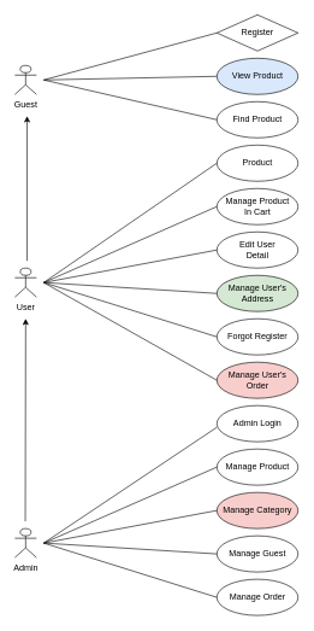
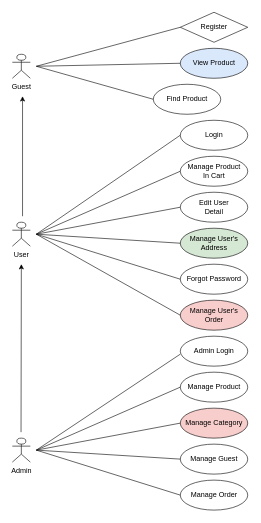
- <mxCell id="9" value="Find Product" style="ellipse;whiteSpace=wrap;html=1;" vertex="1" parent="1"><mxGeometry x="300" y="140" width="112.5" height="50" as="geometry" /></mxCell>
+ <mxCell id="9" value="Find Product" style="ellipse;whiteSpace=wrap;html=1;" vertex="1" parent="1"><mxGeometry x="255" y="140" width="112.5" height="50" as="geometry" /></mxCell>
- <mxCell id="11" value="Product" style="ellipse;whiteSpace=wrap;html=1;" vertex="1" parent="1"><mxGeometry x="300" y="200" width="112.5" height="50" as="geometry" /></mxCell>
+ <mxCell id="11" value="Login" style="ellipse;whiteSpace=wrap;html=1;" vertex="1" parent="1"><mxGeometry x="300" y="200" width="112.5" height="50" as="geometry" /></mxCell>
- <mxCell id="16" value="Forgot Register" style="ellipse;whiteSpace=wrap;html=1;" vertex="1" parent="1"><mxGeometry x="300" y="440" width="112.5" height="50" as="geometry" /></mxCell>
+ <mxCell id="16" value="Forgot Password" style="ellipse;whiteSpace=wrap;html=1;" vertex="1" parent="1"><mxGeometry x="300" y="440" width="112.5" height="50" as="geometry" /></mxCell>
